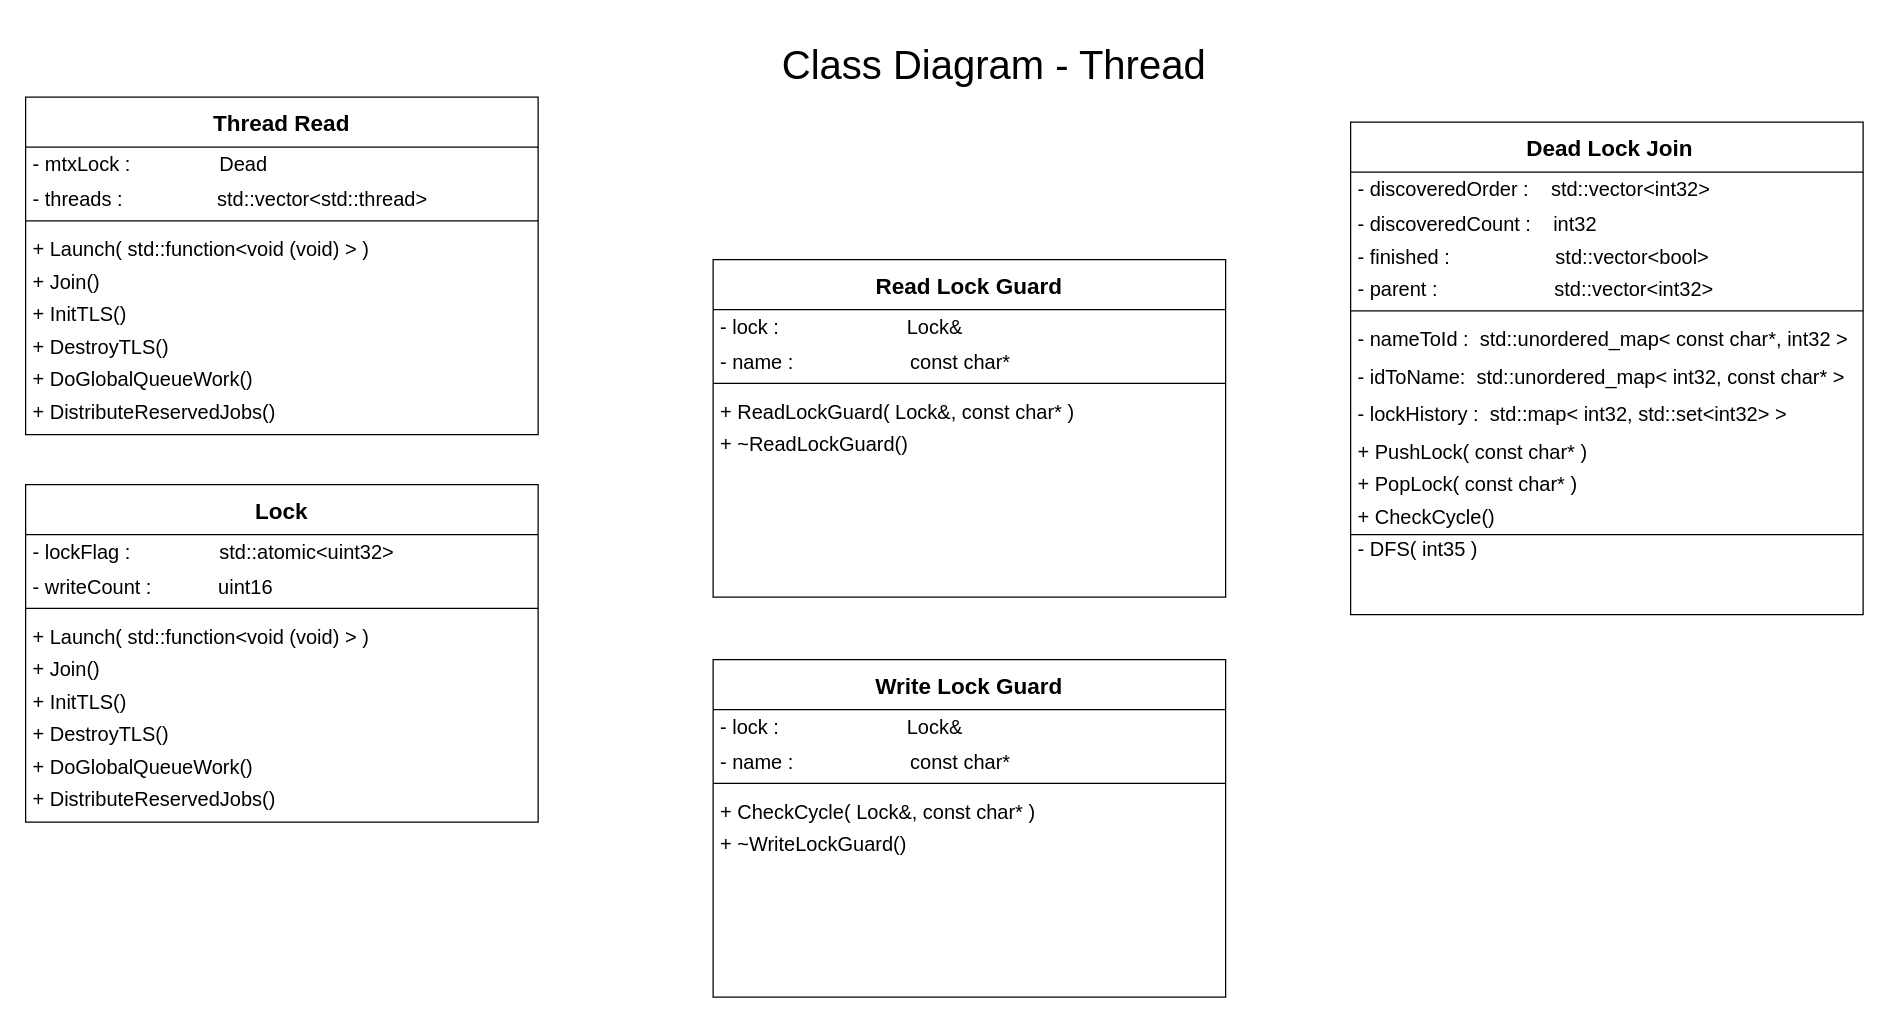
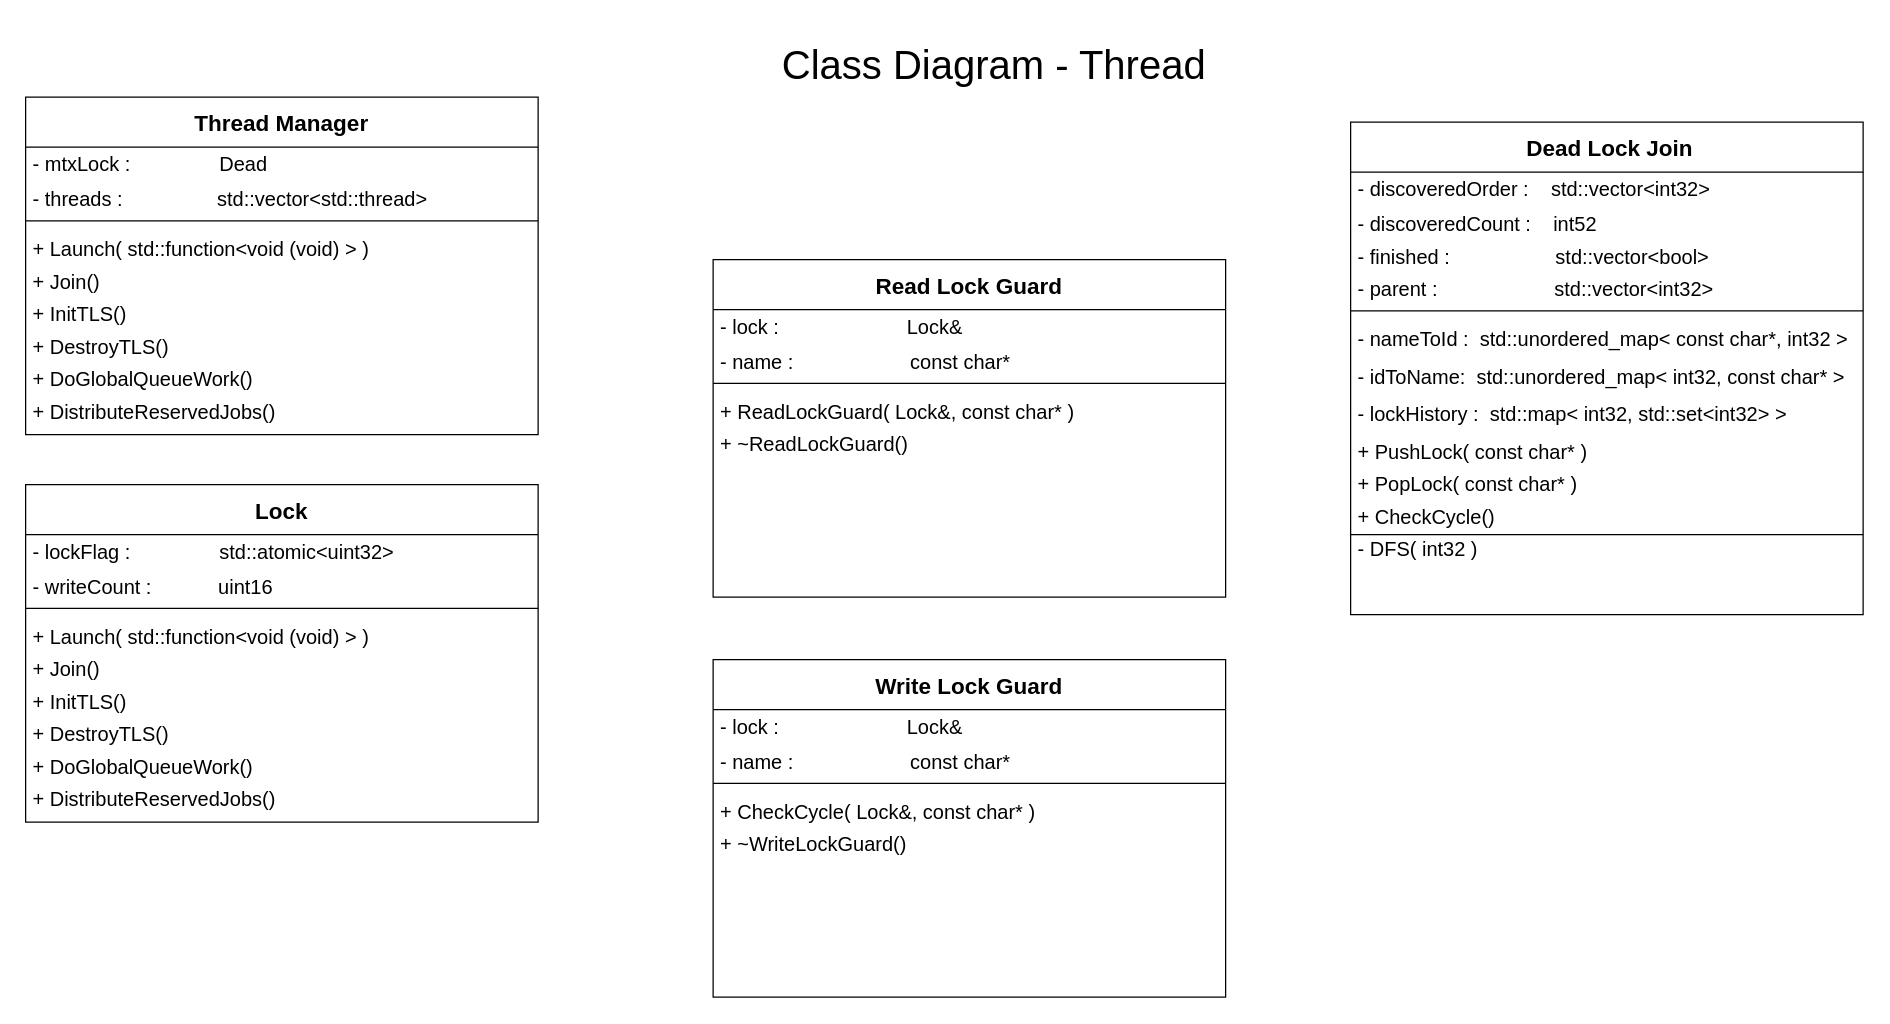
- <mxCell id="2" value="Thread Read" style="swimlane;fontStyle=1;align=center;verticalAlign=middle;childLayout=stackLayout;horizontal=1;startSize=40;horizontalStack=0;resizeParent=1;resizeLast=0;collapsible=1;marginBottom=0;rounded=0;shadow=0;strokeWidth=1;fontSize=18;" parent="1" vertex="1"><mxGeometry x="20" y="77" width="410" height="270" as="geometry"><mxRectangle x="550" y="140" width="160" height="26" as="alternateBounds" /></mxGeometry></mxCell>
+ <mxCell id="2" value="Thread Manager" style="swimlane;fontStyle=1;align=center;verticalAlign=middle;childLayout=stackLayout;horizontal=1;startSize=40;horizontalStack=0;resizeParent=1;resizeLast=0;collapsible=1;marginBottom=0;rounded=0;shadow=0;strokeWidth=1;fontSize=18;" parent="1" vertex="1"><mxGeometry x="20" y="77" width="410" height="270" as="geometry"><mxRectangle x="550" y="140" width="160" height="26" as="alternateBounds" /></mxGeometry></mxCell>
- <mxCell id="40" value="- discoveredCount :    int32" style="text;align=left;verticalAlign=top;spacingLeft=4;spacingRight=4;overflow=hidden;rotatable=0;points=[[0,0.5],[1,0.5]];portConstraint=eastwest;rounded=0;shadow=0;html=0;fontSize=16;" parent="38" vertex="1"><mxGeometry y="66" width="410" height="26" as="geometry" /></mxCell>
+ <mxCell id="40" value="- discoveredCount :    int52" style="text;align=left;verticalAlign=top;spacingLeft=4;spacingRight=4;overflow=hidden;rotatable=0;points=[[0,0.5],[1,0.5]];portConstraint=eastwest;rounded=0;shadow=0;html=0;fontSize=16;" parent="38" vertex="1"><mxGeometry y="66" width="410" height="26" as="geometry" /></mxCell>
- <mxCell id="51" value="- DFS( int35 )" style="text;align=left;verticalAlign=top;spacingLeft=4;spacingRight=4;overflow=hidden;rotatable=0;points=[[0,0.5],[1,0.5]];portConstraint=eastwest;rounded=0;shadow=0;html=0;fontSize=16;" parent="38" vertex="1"><mxGeometry y="326" width="410" height="34" as="geometry" /></mxCell>
+ <mxCell id="51" value="- DFS( int32 )" style="text;align=left;verticalAlign=top;spacingLeft=4;spacingRight=4;overflow=hidden;rotatable=0;points=[[0,0.5],[1,0.5]];portConstraint=eastwest;rounded=0;shadow=0;html=0;fontSize=16;" parent="38" vertex="1"><mxGeometry y="326" width="410" height="34" as="geometry" /></mxCell>
